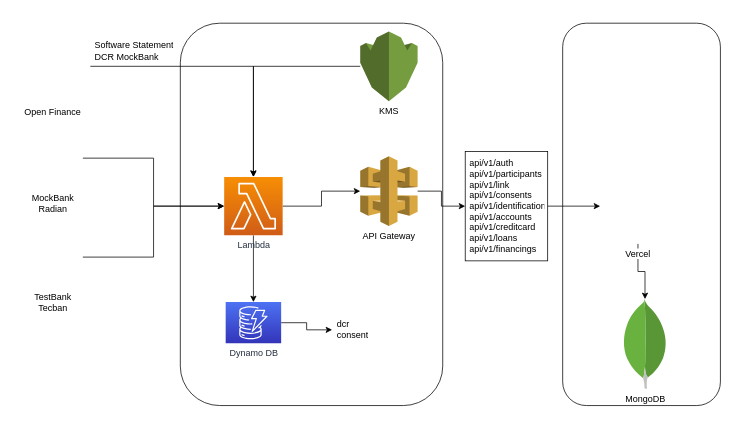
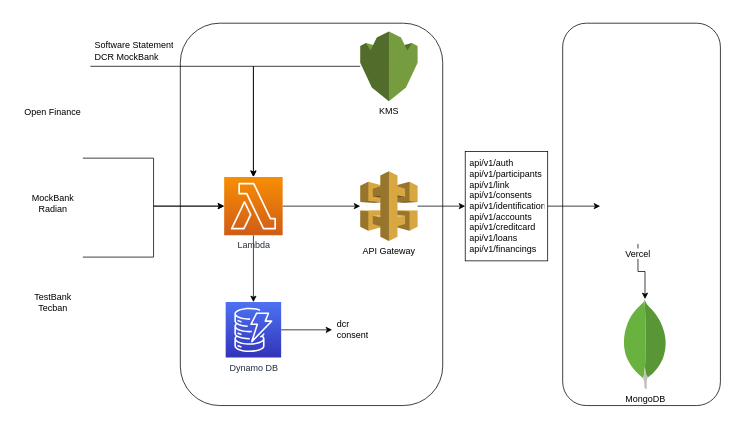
- <mxCell id="12" value="API Gateway" style="outlineConnect=0;dashed=0;verticalLabelPosition=bottom;verticalAlign=top;align=center;html=1;shape=mxgraph.aws3.api_gateway;fillColor=#D9A741;gradientColor=none;" vertex="1" parent="1"><mxGeometry x="480" y="207.5" width="76.5" height="93" as="geometry" /></mxCell>
+ <mxCell id="12" value="API Gateway" style="outlineConnect=0;dashed=0;verticalLabelPosition=bottom;verticalAlign=top;align=center;html=1;shape=mxgraph.aws3.api_gateway;fillColor=#D9A741;gradientColor=none;" vertex="1" parent="1"><mxGeometry x="480" y="227.5" width="76.5" height="93" as="geometry" /></mxCell>
- <mxCell id="6" value="Dynamo DB" style="sketch=0;points=[[0,0,0],[0.25,0,0],[0.5,0,0],[0.75,0,0],[1,0,0],[0,1,0],[0.25,1,0],[0.5,1,0],[0.75,1,0],[1,1,0],[0,0.25,0],[0,0.5,0],[0,0.75,0],[1,0.25,0],[1,0.5,0],[1,0.75,0]];outlineConnect=0;fontColor=#232F3E;gradientColor=#4D72F3;gradientDirection=north;fillColor=#3334B9;strokeColor=#ffffff;dashed=0;verticalLabelPosition=bottom;verticalAlign=top;align=center;html=1;fontSize=12;fontStyle=0;aspect=fixed;shape=mxgraph.aws4.resourceIcon;resIcon=mxgraph.aws4.dynamodb;" vertex="1" parent="1"><mxGeometry x="300.5" y="402" width="74" height="55" as="geometry" /></mxCell>
+ <mxCell id="6" value="Dynamo DB" style="sketch=0;points=[[0,0,0],[0.25,0,0],[0.5,0,0],[0.75,0,0],[1,0,0],[0,1,0],[0.25,1,0],[0.5,1,0],[0.75,1,0],[1,1,0],[0,0.25,0],[0,0.5,0],[0,0.75,0],[1,0.25,0],[1,0.5,0],[1,0.75,0]];outlineConnect=0;fontColor=#232F3E;gradientColor=#4D72F3;gradientDirection=north;fillColor=#3334B9;strokeColor=#ffffff;dashed=0;verticalLabelPosition=bottom;verticalAlign=top;align=center;html=1;fontSize=12;fontStyle=0;aspect=fixed;shape=mxgraph.aws4.resourceIcon;resIcon=mxgraph.aws4.dynamodb;" vertex="1" parent="1"><mxGeometry x="300.5" y="402" width="74" height="74" as="geometry" /></mxCell>
